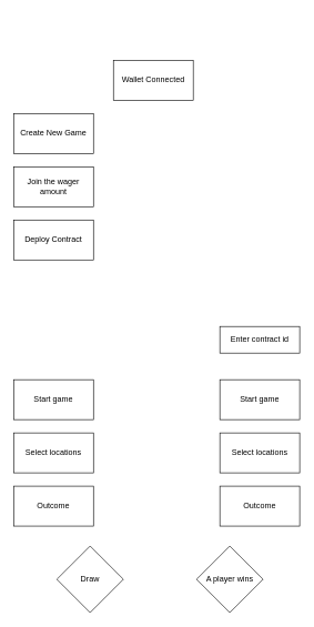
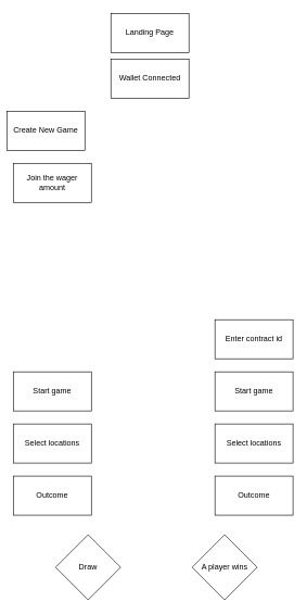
+ <mxCell id="7" value="Landing Page" style="rounded=0;whiteSpace=wrap;html=1;" vertex="1" parent="1"><mxGeometry x="170" width="120" height="60" as="geometry" y="20" /></mxCell>
- <mxCell id="3" value="Create New Game" style="rounded=0;whiteSpace=wrap;html=1;" vertex="1" parent="1"><mxGeometry x="20" y="170" width="120" height="60" as="geometry" /></mxCell>
+ <mxCell id="3" value="Create New Game" style="rounded=0;whiteSpace=wrap;html=1;" vertex="1" parent="1"><mxGeometry x="10" y="170" width="120" height="60" as="geometry" /></mxCell>
- <mxCell id="5" value="Deploy Contract" style="rounded=0;whiteSpace=wrap;html=1;" vertex="1" parent="1"><mxGeometry x="20" y="330" width="120" height="60" as="geometry" /></mxCell>
- <mxCell id="6" value="Enter contract id" style="rounded=0;whiteSpace=wrap;html=1;" vertex="1" parent="1"><mxGeometry x="330" y="490" width="120" height="40" as="geometry" /></mxCell>
+ <mxCell id="6" value="Enter contract id" style="rounded=0;whiteSpace=wrap;html=1;" vertex="1" parent="1"><mxGeometry x="330" y="490" width="120" height="60" as="geometry" /></mxCell>
